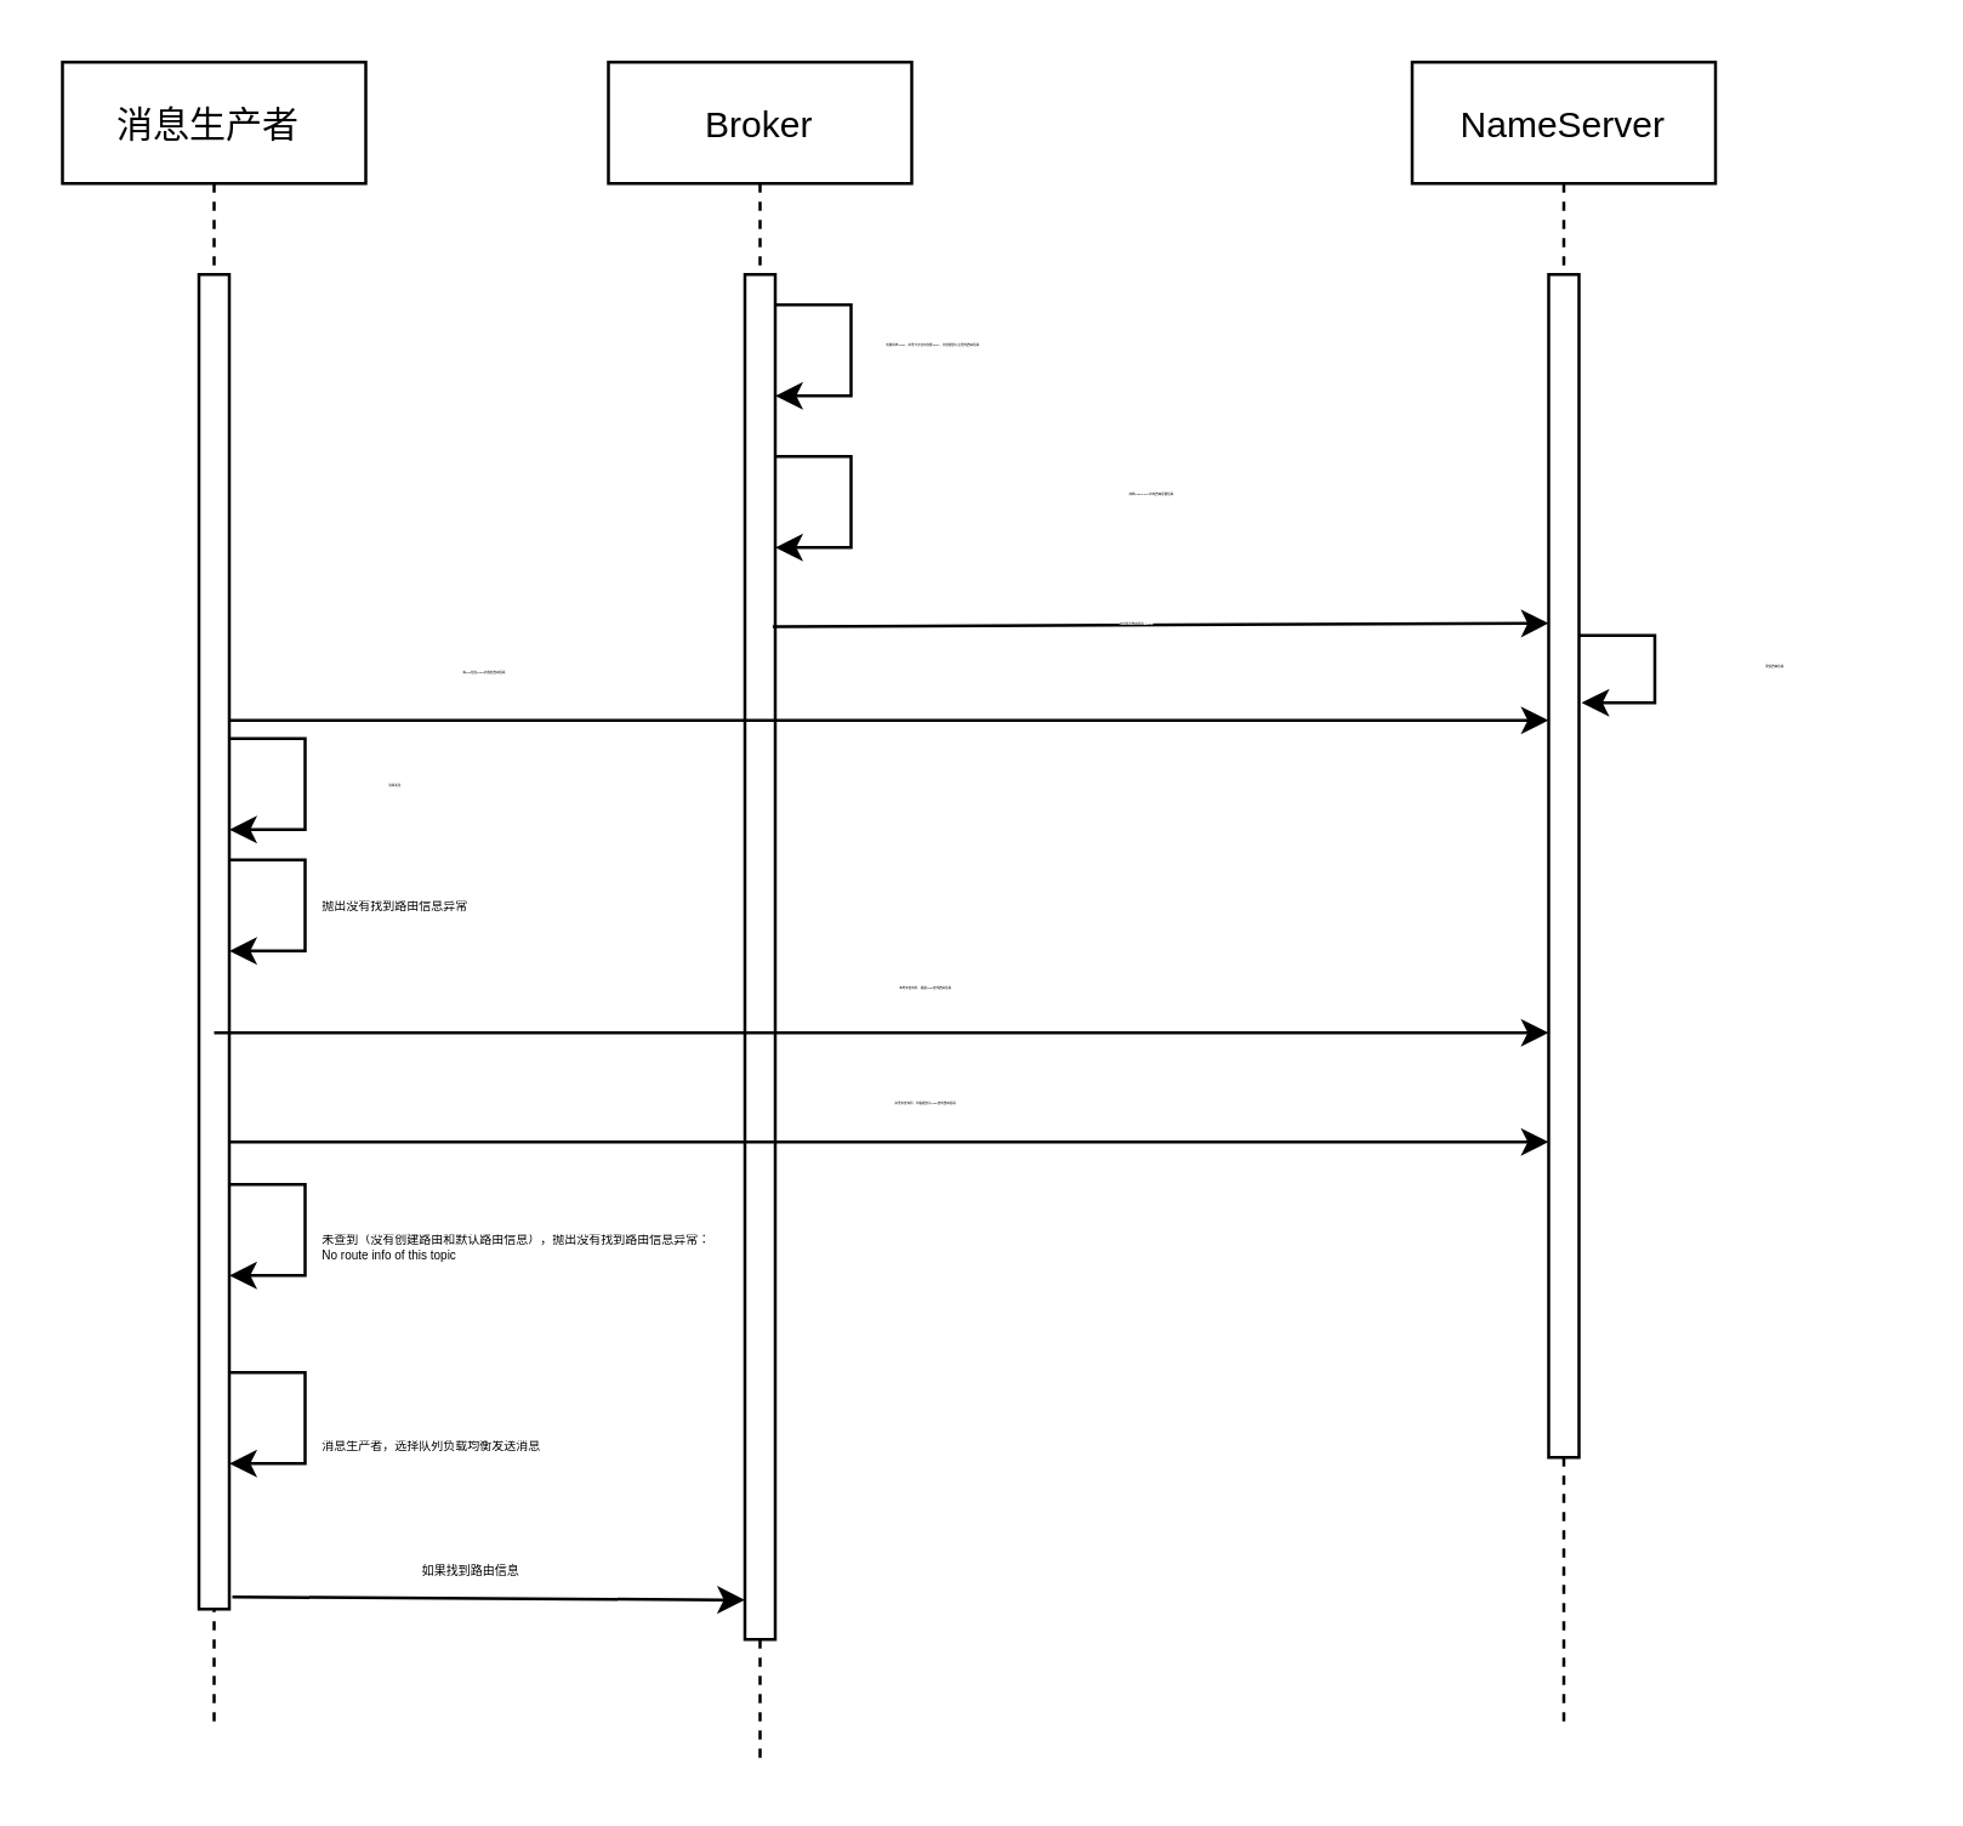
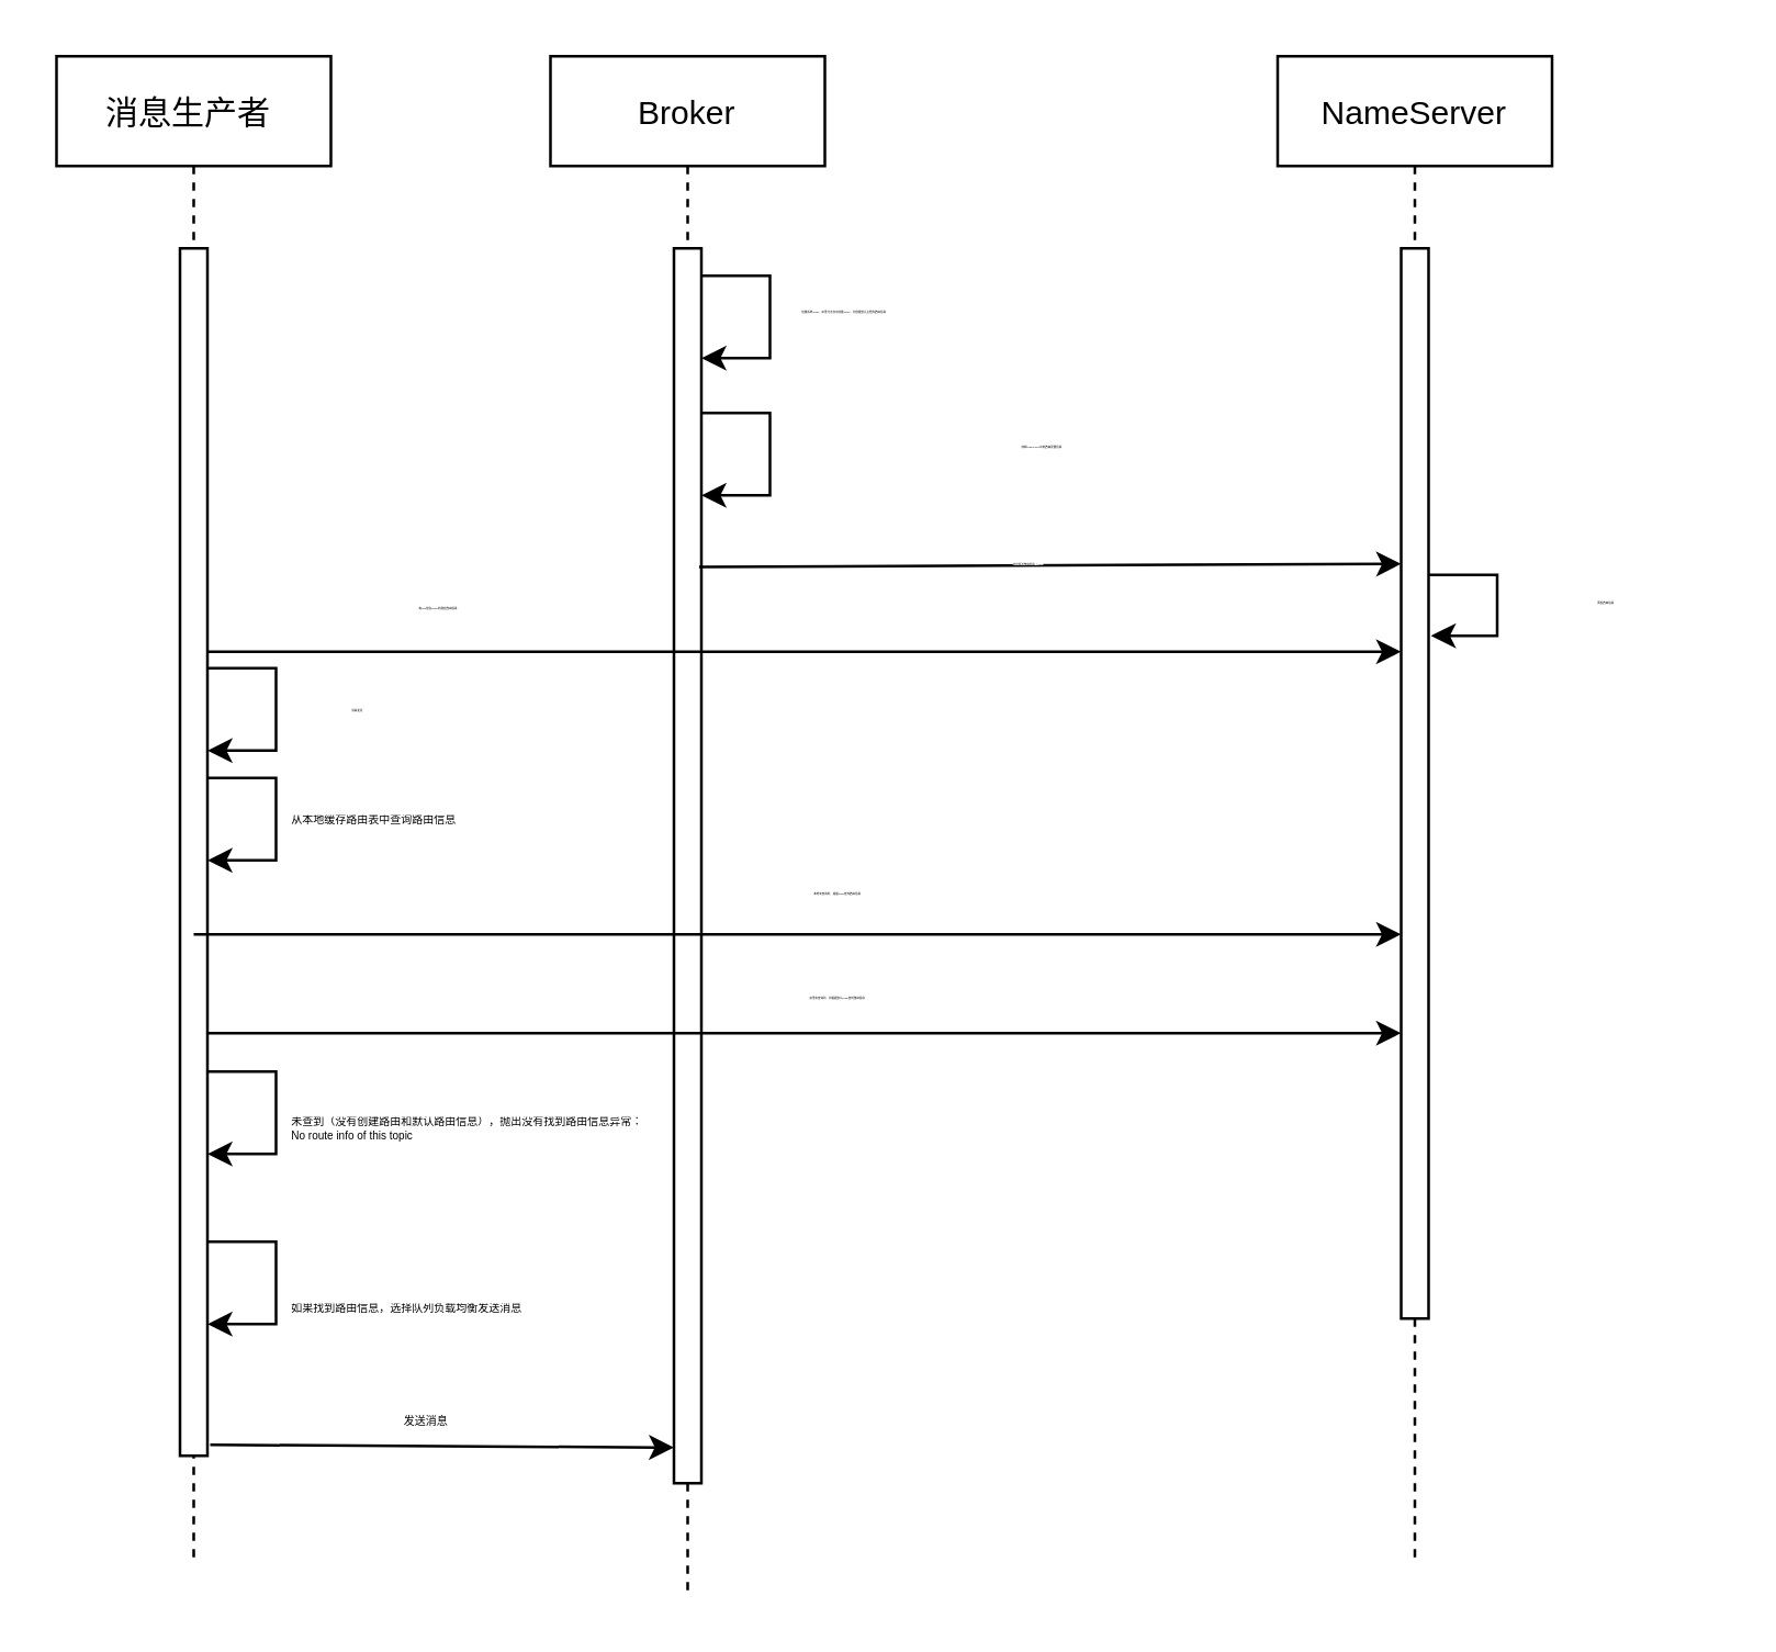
- <mxCell id="22" value="抛出没有找到路由信息异常" style="text;strokeColor=none;fillColor=none;align=left;verticalAlign=middle;spacingLeft=4;spacingRight=4;overflow=hidden;points=[[0,0.5],[1,0.5]];portConstraint=eastwest;rotatable=0;rounded=0;fontSize=4;labelBackgroundColor=none;fontColor=default;whiteSpace=wrap;" vertex="1" parent="1"><mxGeometry x="100" y="279" width="110" height="40" as="geometry" /></mxCell>
+ <mxCell id="22" value="从本地缓存路由表中查询路由信息" style="text;strokeColor=none;fillColor=none;align=left;verticalAlign=middle;spacingLeft=4;spacingRight=4;overflow=hidden;points=[[0,0.5],[1,0.5]];portConstraint=eastwest;rotatable=0;rounded=0;fontSize=4;labelBackgroundColor=none;fontColor=default;whiteSpace=wrap;" vertex="1" parent="1"><mxGeometry x="100" y="279" width="110" height="40" as="geometry" /></mxCell>
- <mxCell id="28" value="消息生产者，选择队列负载均衡发送消息" style="text;strokeColor=none;fillColor=none;align=left;verticalAlign=middle;spacingLeft=4;spacingRight=4;overflow=hidden;points=[[0,0.5],[1,0.5]];portConstraint=eastwest;rotatable=0;rounded=0;fontSize=4;labelBackgroundColor=none;fontColor=default;whiteSpace=wrap;" vertex="1" parent="1"><mxGeometry x="99.5" y="452" width="130.5" height="50" as="geometry" /></mxCell>
+ <mxCell id="28" value="如果找到路由信息，选择队列负载均衡发送消息" style="text;strokeColor=none;fillColor=none;align=left;verticalAlign=middle;spacingLeft=4;spacingRight=4;overflow=hidden;points=[[0,0.5],[1,0.5]];portConstraint=eastwest;rotatable=0;rounded=0;fontSize=4;labelBackgroundColor=none;fontColor=default;whiteSpace=wrap;" vertex="1" parent="1"><mxGeometry x="99.5" y="452" width="130.5" height="50" as="geometry" /></mxCell>
- <mxCell id="30" value="如果找到路由信息" style="text;html=1;strokeColor=none;fillColor=none;align=center;verticalAlign=middle;whiteSpace=wrap;rounded=0;labelBackgroundColor=none;fontSize=4;fontColor=default;" vertex="1" parent="1"><mxGeometry x="125" y="503" width="60" height="30" as="geometry" /></mxCell>
+ <mxCell id="30" value="发送消息" style="text;html=1;strokeColor=none;fillColor=none;align=center;verticalAlign=middle;whiteSpace=wrap;rounded=0;labelBackgroundColor=none;fontSize=4;fontColor=default;" vertex="1" parent="1"><mxGeometry x="125" y="503" width="60" height="30" as="geometry" /></mxCell>
